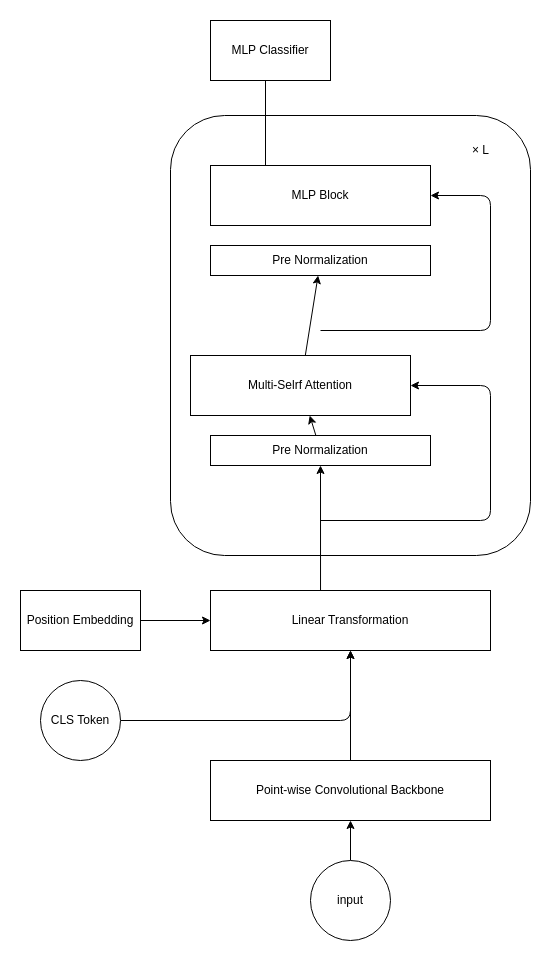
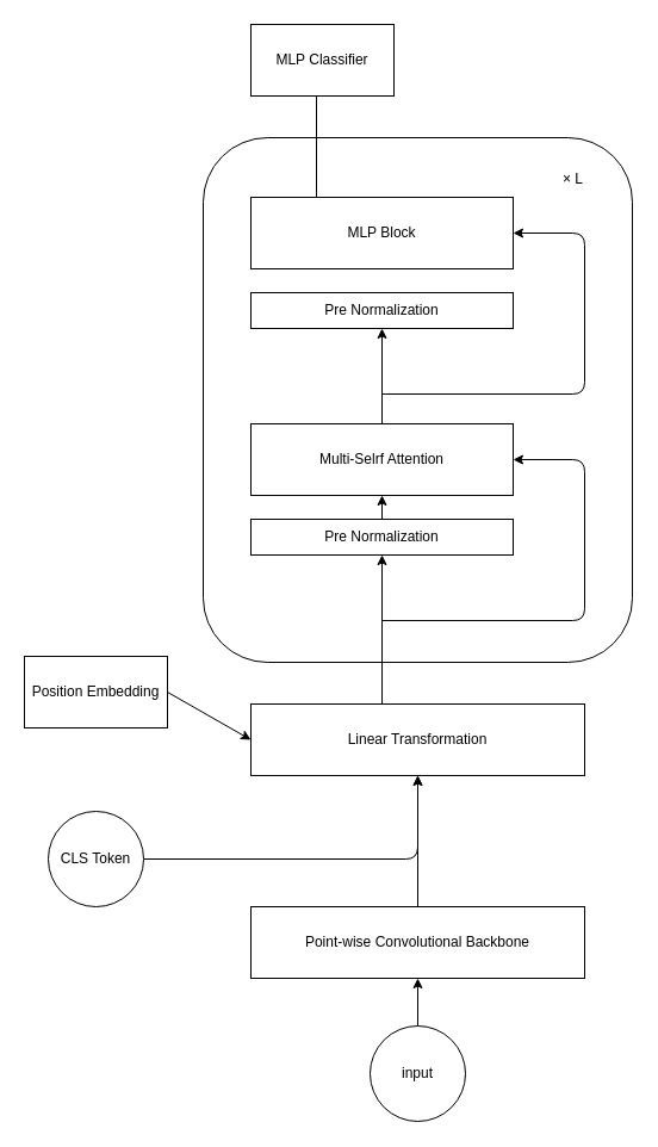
- <mxCell id="13" value="Multi-Selrf Attention" style="whiteSpace=wrap;html=1;rounded=0;" vertex="1" parent="1"><mxGeometry x="190" y="355" width="220" height="60" as="geometry" /></mxCell>
+ <mxCell id="13" value="Multi-Selrf Attention" style="whiteSpace=wrap;html=1;rounded=0;" vertex="1" parent="1"><mxGeometry x="210" y="355" width="220" height="60" as="geometry" /></mxCell>
- <mxCell id="9" value="Position Embedding" style="rounded=0;whiteSpace=wrap;html=1;" vertex="1" parent="1"><mxGeometry x="20" y="590" width="120" height="60" as="geometry" /></mxCell>
+ <mxCell id="9" value="Position Embedding" style="rounded=0;whiteSpace=wrap;html=1;" vertex="1" parent="1"><mxGeometry x="20" y="550" width="120" height="60" as="geometry" /></mxCell>
